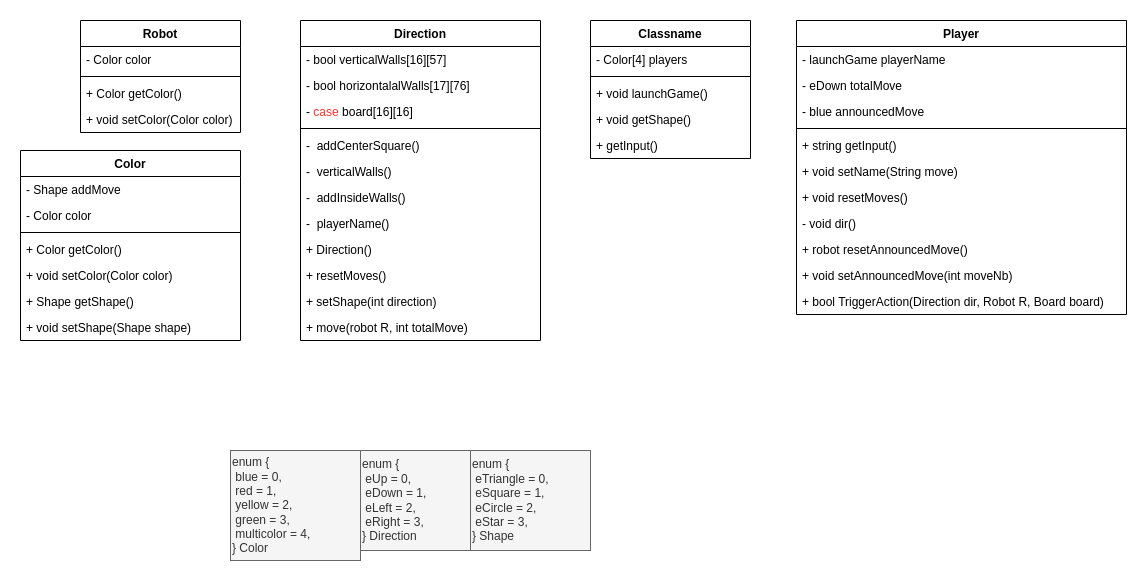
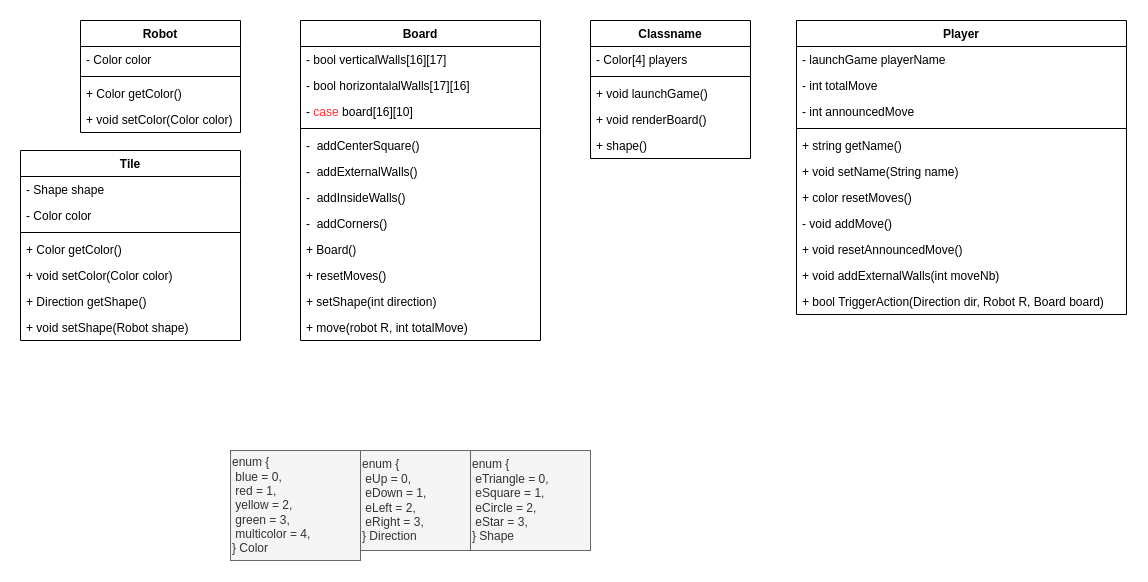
- <mxCell id="2" value="Direction" style="swimlane;fontStyle=1;align=center;verticalAlign=top;childLayout=stackLayout;horizontal=1;startSize=26;horizontalStack=0;resizeParent=1;resizeParentMax=0;resizeLast=0;collapsible=1;marginBottom=0;whiteSpace=wrap;html=1;" parent="1" vertex="1"><mxGeometry x="300" y="20" width="240" height="320" as="geometry" /></mxCell>
+ <mxCell id="2" value="Board" style="swimlane;fontStyle=1;align=center;verticalAlign=top;childLayout=stackLayout;horizontal=1;startSize=26;horizontalStack=0;resizeParent=1;resizeParentMax=0;resizeLast=0;collapsible=1;marginBottom=0;whiteSpace=wrap;html=1;" parent="1" vertex="1"><mxGeometry x="300" y="20" width="240" height="320" as="geometry" /></mxCell>
- <mxCell id="3" value="- bool verticalWalls[16][57]" style="text;strokeColor=none;fillColor=none;align=left;verticalAlign=top;spacingLeft=4;spacingRight=4;overflow=hidden;rotatable=0;points=[[0,0.5],[1,0.5]];portConstraint=eastwest;whiteSpace=wrap;html=1;" parent="2" vertex="1"><mxGeometry y="26" width="240" height="26" as="geometry" /></mxCell>
+ <mxCell id="3" value="- bool verticalWalls[16][17]" style="text;strokeColor=none;fillColor=none;align=left;verticalAlign=top;spacingLeft=4;spacingRight=4;overflow=hidden;rotatable=0;points=[[0,0.5],[1,0.5]];portConstraint=eastwest;whiteSpace=wrap;html=1;" parent="2" vertex="1"><mxGeometry y="26" width="240" height="26" as="geometry" /></mxCell>
- <mxCell id="4" value="- bool horizontalalWalls[17][76]" style="text;strokeColor=none;fillColor=none;align=left;verticalAlign=top;spacingLeft=4;spacingRight=4;overflow=hidden;rotatable=0;points=[[0,0.5],[1,0.5]];portConstraint=eastwest;whiteSpace=wrap;html=1;" parent="2" vertex="1"><mxGeometry y="52" width="240" height="26" as="geometry" /></mxCell>
+ <mxCell id="4" value="- bool horizontalalWalls[17][16]" style="text;strokeColor=none;fillColor=none;align=left;verticalAlign=top;spacingLeft=4;spacingRight=4;overflow=hidden;rotatable=0;points=[[0,0.5],[1,0.5]];portConstraint=eastwest;whiteSpace=wrap;html=1;" parent="2" vertex="1"><mxGeometry y="52" width="240" height="26" as="geometry" /></mxCell>
- <mxCell id="23" value="- eDown totalMove" style="text;strokeColor=none;fillColor=none;align=left;verticalAlign=top;spacingLeft=4;spacingRight=4;overflow=hidden;rotatable=0;points=[[0,0.5],[1,0.5]];portConstraint=eastwest;whiteSpace=wrap;html=1;" vertex="1" parent="21"><mxGeometry y="52" width="330" height="26" as="geometry" /></mxCell>
+ <mxCell id="23" value="- int totalMove" style="text;strokeColor=none;fillColor=none;align=left;verticalAlign=top;spacingLeft=4;spacingRight=4;overflow=hidden;rotatable=0;points=[[0,0.5],[1,0.5]];portConstraint=eastwest;whiteSpace=wrap;html=1;" vertex="1" parent="21"><mxGeometry y="52" width="330" height="26" as="geometry" /></mxCell>
- <mxCell id="5" value="- &lt;font color=&quot;#ff3333&quot;&gt;case&lt;/font&gt; board[16][16]" style="text;strokeColor=none;fillColor=none;align=left;verticalAlign=top;spacingLeft=4;spacingRight=4;overflow=hidden;rotatable=0;points=[[0,0.5],[1,0.5]];portConstraint=eastwest;whiteSpace=wrap;html=1;" parent="2" vertex="1"><mxGeometry y="78" width="240" height="26" as="geometry" /></mxCell>
+ <mxCell id="5" value="- &lt;font color=&quot;#ff3333&quot;&gt;case&lt;/font&gt; board[16][10]" style="text;strokeColor=none;fillColor=none;align=left;verticalAlign=top;spacingLeft=4;spacingRight=4;overflow=hidden;rotatable=0;points=[[0,0.5],[1,0.5]];portConstraint=eastwest;whiteSpace=wrap;html=1;" parent="2" vertex="1"><mxGeometry y="78" width="240" height="26" as="geometry" /></mxCell>
- <mxCell id="24" value="- blue announcedMove" style="text;strokeColor=none;fillColor=none;align=left;verticalAlign=top;spacingLeft=4;spacingRight=4;overflow=hidden;rotatable=0;points=[[0,0.5],[1,0.5]];portConstraint=eastwest;whiteSpace=wrap;html=1;" vertex="1" parent="21"><mxGeometry y="78" width="330" height="26" as="geometry" /></mxCell>
+ <mxCell id="24" value="- int announcedMove" style="text;strokeColor=none;fillColor=none;align=left;verticalAlign=top;spacingLeft=4;spacingRight=4;overflow=hidden;rotatable=0;points=[[0,0.5],[1,0.5]];portConstraint=eastwest;whiteSpace=wrap;html=1;" vertex="1" parent="21"><mxGeometry y="78" width="330" height="26" as="geometry" /></mxCell>
- <mxCell id="47" value="+ void getShape()" style="text;strokeColor=none;fillColor=none;align=left;verticalAlign=top;spacingLeft=4;spacingRight=4;overflow=hidden;rotatable=0;points=[[0,0.5],[1,0.5]];portConstraint=eastwest;whiteSpace=wrap;html=1;" vertex="1" parent="43"><mxGeometry y="86" width="160" height="26" as="geometry" /></mxCell>
+ <mxCell id="47" value="+ void renderBoard()" style="text;strokeColor=none;fillColor=none;align=left;verticalAlign=top;spacingLeft=4;spacingRight=4;overflow=hidden;rotatable=0;points=[[0,0.5],[1,0.5]];portConstraint=eastwest;whiteSpace=wrap;html=1;" vertex="1" parent="43"><mxGeometry y="86" width="160" height="26" as="geometry" /></mxCell>
- <mxCell id="48" value="+ getInput()" style="text;strokeColor=none;fillColor=none;align=left;verticalAlign=top;spacingLeft=4;spacingRight=4;overflow=hidden;rotatable=0;points=[[0,0.5],[1,0.5]];portConstraint=eastwest;whiteSpace=wrap;html=1;" vertex="1" parent="43"><mxGeometry y="112" width="160" height="26" as="geometry" /></mxCell>
+ <mxCell id="48" value="+ shape()" style="text;strokeColor=none;fillColor=none;align=left;verticalAlign=top;spacingLeft=4;spacingRight=4;overflow=hidden;rotatable=0;points=[[0,0.5],[1,0.5]];portConstraint=eastwest;whiteSpace=wrap;html=1;" vertex="1" parent="43"><mxGeometry y="112" width="160" height="26" as="geometry" /></mxCell>
- <mxCell id="26" value="+ string getInput()" style="text;strokeColor=none;fillColor=none;align=left;verticalAlign=top;spacingLeft=4;spacingRight=4;overflow=hidden;rotatable=0;points=[[0,0.5],[1,0.5]];portConstraint=eastwest;whiteSpace=wrap;html=1;" parent="21" vertex="1"><mxGeometry y="112" width="330" height="26" as="geometry" /></mxCell>
+ <mxCell id="26" value="+ string getName()" style="text;strokeColor=none;fillColor=none;align=left;verticalAlign=top;spacingLeft=4;spacingRight=4;overflow=hidden;rotatable=0;points=[[0,0.5],[1,0.5]];portConstraint=eastwest;whiteSpace=wrap;html=1;" parent="21" vertex="1"><mxGeometry y="112" width="330" height="26" as="geometry" /></mxCell>
- <mxCell id="34" value="Color" style="swimlane;fontStyle=1;align=center;verticalAlign=top;childLayout=stackLayout;horizontal=1;startSize=26;horizontalStack=0;resizeParent=1;resizeParentMax=0;resizeLast=0;collapsible=1;marginBottom=0;whiteSpace=wrap;html=1;" vertex="1" parent="1"><mxGeometry x="20" width="220" height="190" as="geometry" y="150" /></mxCell>
+ <mxCell id="34" value="Tile" style="swimlane;fontStyle=1;align=center;verticalAlign=top;childLayout=stackLayout;horizontal=1;startSize=26;horizontalStack=0;resizeParent=1;resizeParentMax=0;resizeLast=0;collapsible=1;marginBottom=0;whiteSpace=wrap;html=1;" vertex="1" parent="1"><mxGeometry x="20" width="220" height="190" as="geometry" y="150" /></mxCell>
- <mxCell id="8" value="-&amp;nbsp; verticalWalls()" style="text;strokeColor=none;fillColor=none;align=left;verticalAlign=top;spacingLeft=4;spacingRight=4;overflow=hidden;rotatable=0;points=[[0,0.5],[1,0.5]];portConstraint=eastwest;whiteSpace=wrap;html=1;" parent="2" vertex="1"><mxGeometry y="138" width="240" height="26" as="geometry" /></mxCell>
+ <mxCell id="8" value="-&amp;nbsp; addExternalWalls()" style="text;strokeColor=none;fillColor=none;align=left;verticalAlign=top;spacingLeft=4;spacingRight=4;overflow=hidden;rotatable=0;points=[[0,0.5],[1,0.5]];portConstraint=eastwest;whiteSpace=wrap;html=1;" parent="2" vertex="1"><mxGeometry y="138" width="240" height="26" as="geometry" /></mxCell>
- <mxCell id="27" value="+ void setName(String move)" style="text;strokeColor=none;fillColor=none;align=left;verticalAlign=top;spacingLeft=4;spacingRight=4;overflow=hidden;rotatable=0;points=[[0,0.5],[1,0.5]];portConstraint=eastwest;whiteSpace=wrap;html=1;" vertex="1" parent="21"><mxGeometry y="138" width="330" height="26" as="geometry" /></mxCell>
+ <mxCell id="27" value="+ void setName(String name)" style="text;strokeColor=none;fillColor=none;align=left;verticalAlign=top;spacingLeft=4;spacingRight=4;overflow=hidden;rotatable=0;points=[[0,0.5],[1,0.5]];portConstraint=eastwest;whiteSpace=wrap;html=1;" vertex="1" parent="21"><mxGeometry y="138" width="330" height="26" as="geometry" /></mxCell>
- <mxCell id="35" value="- Shape addMove" style="text;strokeColor=none;fillColor=none;align=left;verticalAlign=top;spacingLeft=4;spacingRight=4;overflow=hidden;rotatable=0;points=[[0,0.5],[1,0.5]];portConstraint=eastwest;whiteSpace=wrap;html=1;" vertex="1" parent="34"><mxGeometry y="26" width="220" height="26" as="geometry" /></mxCell>
+ <mxCell id="35" value="- Shape shape" style="text;strokeColor=none;fillColor=none;align=left;verticalAlign=top;spacingLeft=4;spacingRight=4;overflow=hidden;rotatable=0;points=[[0,0.5],[1,0.5]];portConstraint=eastwest;whiteSpace=wrap;html=1;" vertex="1" parent="34"><mxGeometry y="26" width="220" height="26" as="geometry" /></mxCell>
- <mxCell id="28" value="+ void resetMoves()" style="text;strokeColor=none;fillColor=none;align=left;verticalAlign=top;spacingLeft=4;spacingRight=4;overflow=hidden;rotatable=0;points=[[0,0.5],[1,0.5]];portConstraint=eastwest;whiteSpace=wrap;html=1;" vertex="1" parent="21"><mxGeometry y="164" width="330" height="26" as="geometry" /></mxCell>
+ <mxCell id="28" value="+ color resetMoves()" style="text;strokeColor=none;fillColor=none;align=left;verticalAlign=top;spacingLeft=4;spacingRight=4;overflow=hidden;rotatable=0;points=[[0,0.5],[1,0.5]];portConstraint=eastwest;whiteSpace=wrap;html=1;" vertex="1" parent="21"><mxGeometry y="164" width="330" height="26" as="geometry" /></mxCell>
- <mxCell id="10" value="-&amp;nbsp; playerName()" style="text;strokeColor=none;fillColor=none;align=left;verticalAlign=top;spacingLeft=4;spacingRight=4;overflow=hidden;rotatable=0;points=[[0,0.5],[1,0.5]];portConstraint=eastwest;whiteSpace=wrap;html=1;" parent="2" vertex="1"><mxGeometry y="190" width="240" height="26" as="geometry" /></mxCell>
+ <mxCell id="10" value="-&amp;nbsp; addCorners()" style="text;strokeColor=none;fillColor=none;align=left;verticalAlign=top;spacingLeft=4;spacingRight=4;overflow=hidden;rotatable=0;points=[[0,0.5],[1,0.5]];portConstraint=eastwest;whiteSpace=wrap;html=1;" parent="2" vertex="1"><mxGeometry y="190" width="240" height="26" as="geometry" /></mxCell>
- <mxCell id="29" value="- void dir()" style="text;strokeColor=none;fillColor=none;align=left;verticalAlign=top;spacingLeft=4;spacingRight=4;overflow=hidden;rotatable=0;points=[[0,0.5],[1,0.5]];portConstraint=eastwest;whiteSpace=wrap;html=1;" vertex="1" parent="21"><mxGeometry y="190" width="330" height="26" as="geometry" /></mxCell>
+ <mxCell id="29" value="- void addMove()" style="text;strokeColor=none;fillColor=none;align=left;verticalAlign=top;spacingLeft=4;spacingRight=4;overflow=hidden;rotatable=0;points=[[0,0.5],[1,0.5]];portConstraint=eastwest;whiteSpace=wrap;html=1;" vertex="1" parent="21"><mxGeometry y="190" width="330" height="26" as="geometry" /></mxCell>
- <mxCell id="11" value="+ Direction()" style="text;strokeColor=none;fillColor=none;align=left;verticalAlign=top;spacingLeft=4;spacingRight=4;overflow=hidden;rotatable=0;points=[[0,0.5],[1,0.5]];portConstraint=eastwest;whiteSpace=wrap;html=1;" parent="2" vertex="1"><mxGeometry y="216" width="240" height="26" as="geometry" /></mxCell>
+ <mxCell id="11" value="+ Board()" style="text;strokeColor=none;fillColor=none;align=left;verticalAlign=top;spacingLeft=4;spacingRight=4;overflow=hidden;rotatable=0;points=[[0,0.5],[1,0.5]];portConstraint=eastwest;whiteSpace=wrap;html=1;" parent="2" vertex="1"><mxGeometry y="216" width="240" height="26" as="geometry" /></mxCell>
- <mxCell id="30" value="+ robot resetAnnouncedMove()" style="text;strokeColor=none;fillColor=none;align=left;verticalAlign=top;spacingLeft=4;spacingRight=4;overflow=hidden;rotatable=0;points=[[0,0.5],[1,0.5]];portConstraint=eastwest;whiteSpace=wrap;html=1;" vertex="1" parent="21"><mxGeometry y="216" width="330" height="26" as="geometry" /></mxCell>
+ <mxCell id="30" value="+ void resetAnnouncedMove()" style="text;strokeColor=none;fillColor=none;align=left;verticalAlign=top;spacingLeft=4;spacingRight=4;overflow=hidden;rotatable=0;points=[[0,0.5],[1,0.5]];portConstraint=eastwest;whiteSpace=wrap;html=1;" vertex="1" parent="21"><mxGeometry y="216" width="330" height="26" as="geometry" /></mxCell>
- <mxCell id="31" value="+ void setAnnouncedMove(int moveNb)" style="text;strokeColor=none;fillColor=none;align=left;verticalAlign=top;spacingLeft=4;spacingRight=4;overflow=hidden;rotatable=0;points=[[0,0.5],[1,0.5]];portConstraint=eastwest;whiteSpace=wrap;html=1;" vertex="1" parent="21"><mxGeometry y="242" width="330" height="26" as="geometry" /></mxCell>
+ <mxCell id="31" value="+ void addExternalWalls(int moveNb)" style="text;strokeColor=none;fillColor=none;align=left;verticalAlign=top;spacingLeft=4;spacingRight=4;overflow=hidden;rotatable=0;points=[[0,0.5],[1,0.5]];portConstraint=eastwest;whiteSpace=wrap;html=1;" vertex="1" parent="21"><mxGeometry y="242" width="330" height="26" as="geometry" /></mxCell>
- <mxCell id="40" value="+ Shape getShape()" style="text;strokeColor=none;fillColor=none;align=left;verticalAlign=top;spacingLeft=4;spacingRight=4;overflow=hidden;rotatable=0;points=[[0,0.5],[1,0.5]];portConstraint=eastwest;whiteSpace=wrap;html=1;" vertex="1" parent="34"><mxGeometry y="138" width="220" height="26" as="geometry" /></mxCell>
+ <mxCell id="40" value="+ Direction getShape()" style="text;strokeColor=none;fillColor=none;align=left;verticalAlign=top;spacingLeft=4;spacingRight=4;overflow=hidden;rotatable=0;points=[[0,0.5],[1,0.5]];portConstraint=eastwest;whiteSpace=wrap;html=1;" vertex="1" parent="34"><mxGeometry y="138" width="220" height="26" as="geometry" /></mxCell>
- <mxCell id="41" value="+ void setShape(Shape shape)" style="text;strokeColor=none;fillColor=none;align=left;verticalAlign=top;spacingLeft=4;spacingRight=4;overflow=hidden;rotatable=0;points=[[0,0.5],[1,0.5]];portConstraint=eastwest;whiteSpace=wrap;html=1;" vertex="1" parent="34"><mxGeometry y="164" width="220" height="26" as="geometry" /></mxCell>
+ <mxCell id="41" value="+ void setShape(Robot shape)" style="text;strokeColor=none;fillColor=none;align=left;verticalAlign=top;spacingLeft=4;spacingRight=4;overflow=hidden;rotatable=0;points=[[0,0.5],[1,0.5]];portConstraint=eastwest;whiteSpace=wrap;html=1;" vertex="1" parent="34"><mxGeometry y="164" width="220" height="26" as="geometry" /></mxCell>
